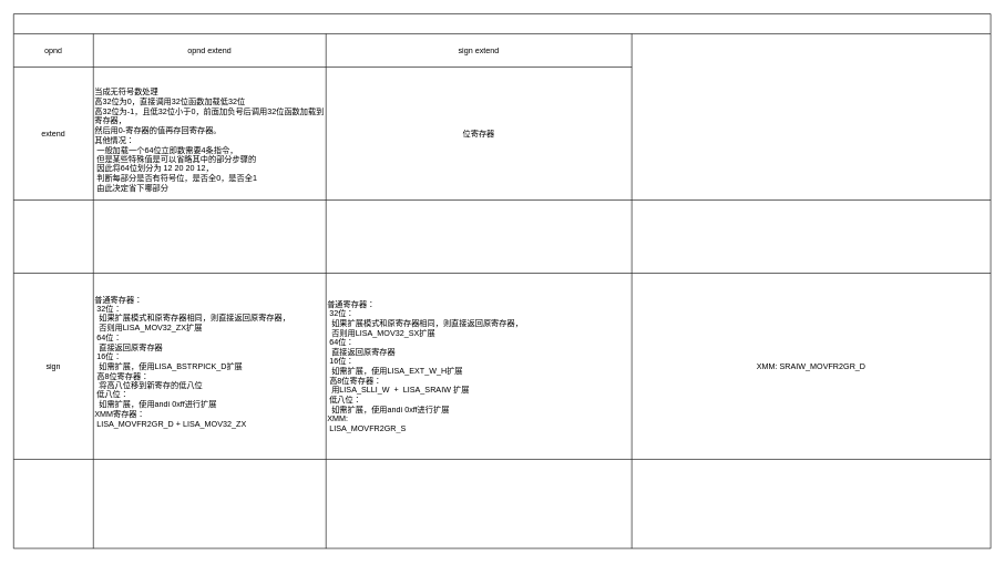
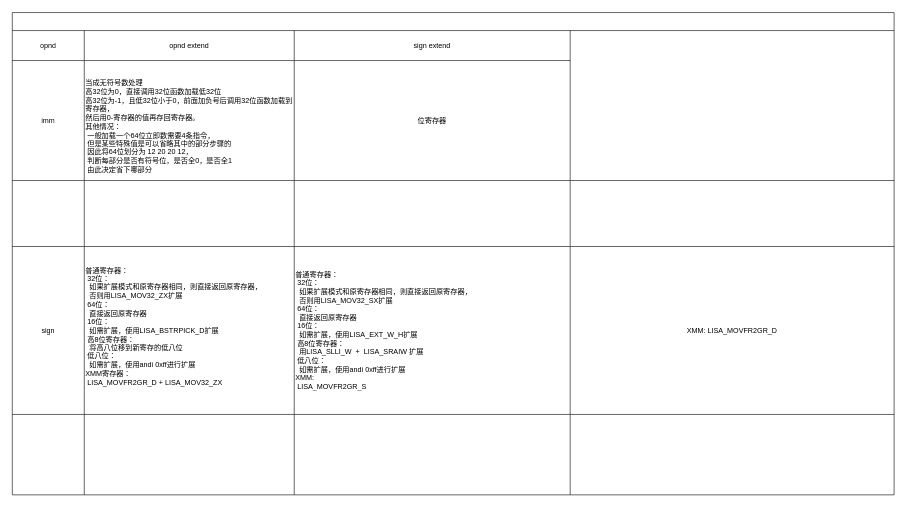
- <mxCell id="8" value="extend" style="shape=partialRectangle;html=1;whiteSpace=wrap;connectable=0;fillColor=none;top=0;left=0;bottom=0;right=0;overflow=hidden;pointerEvents=1;" vertex="1" parent="7"><mxGeometry width="120" height="200" as="geometry"><mxRectangle width="120" height="200" as="alternateBounds" /></mxGeometry></mxCell>
+ <mxCell id="8" value="imm" style="shape=partialRectangle;html=1;whiteSpace=wrap;connectable=0;fillColor=none;top=0;left=0;bottom=0;right=0;overflow=hidden;pointerEvents=1;" vertex="1" parent="7"><mxGeometry width="120" height="200" as="geometry"><mxRectangle width="120" height="200" as="alternateBounds" /></mxGeometry></mxCell>
- <mxCell id="21" value="XMM: SRAIW_MOVFR2GR_D" style="shape=partialRectangle;html=1;whiteSpace=wrap;connectable=0;fillColor=none;top=0;left=0;bottom=0;right=0;overflow=hidden;pointerEvents=1;" vertex="1" parent="17"><mxGeometry x="930" width="540" height="280" as="geometry"><mxRectangle width="540" height="280" as="alternateBounds" /></mxGeometry></mxCell>
+ <mxCell id="21" value="XMM: LISA_MOVFR2GR_D" style="shape=partialRectangle;html=1;whiteSpace=wrap;connectable=0;fillColor=none;top=0;left=0;bottom=0;right=0;overflow=hidden;pointerEvents=1;" vertex="1" parent="17"><mxGeometry x="930" width="540" height="280" as="geometry"><mxRectangle width="540" height="280" as="alternateBounds" /></mxGeometry></mxCell>
